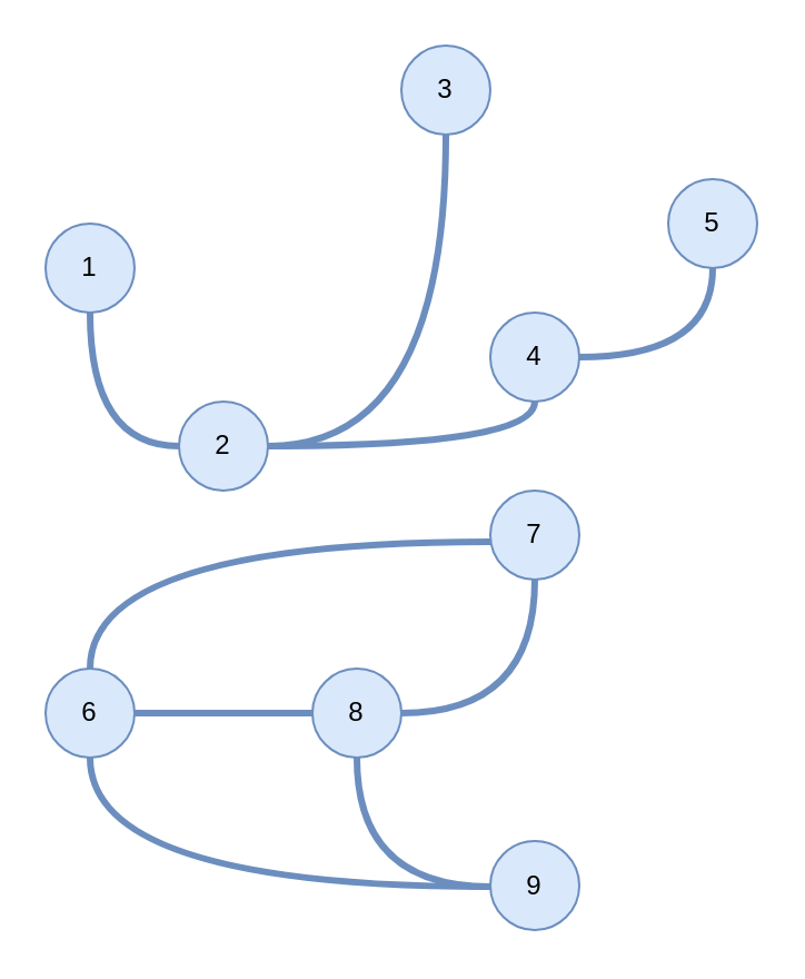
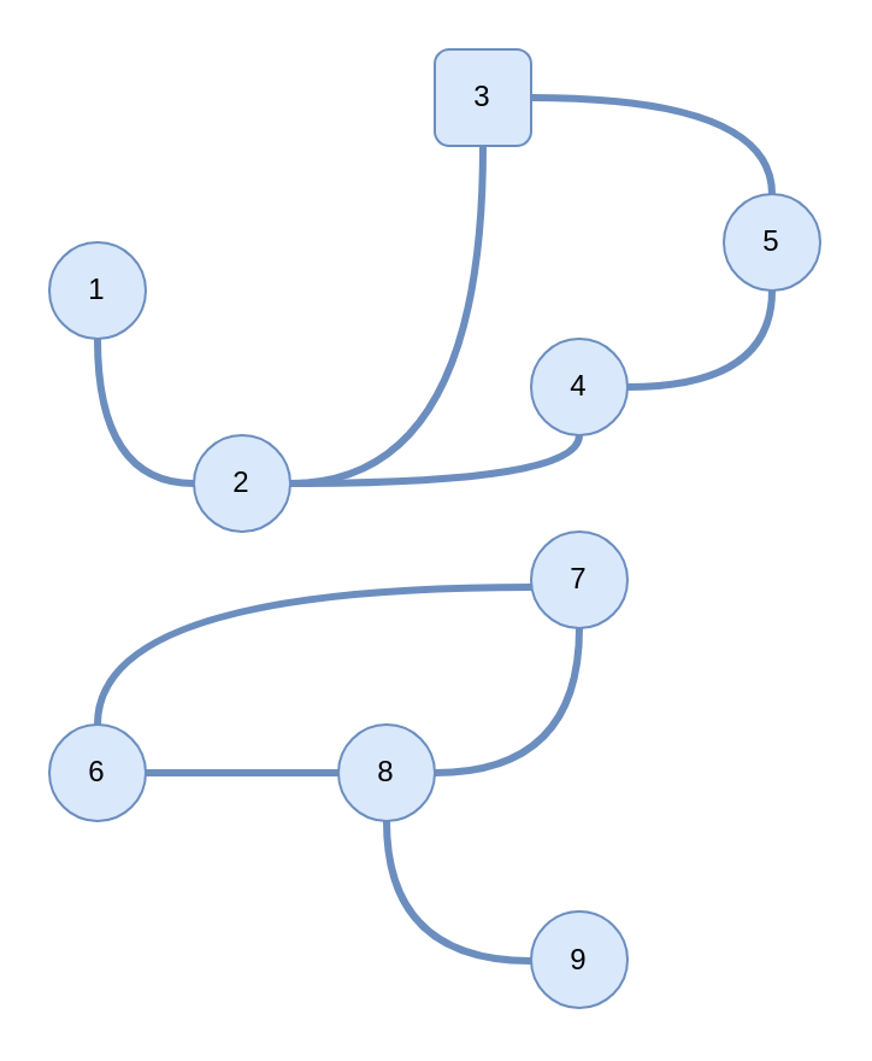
- <mxCell id="2" value="3" style="ellipse;whiteSpace=wrap;html=1;aspect=fixed;fillColor=#dae8fc;strokeColor=#6c8ebf;" parent="1" vertex="1"><mxGeometry x="180" y="20" width="40" height="40" as="geometry" /></mxCell>
+ <mxCell id="2" value="3" style="whiteSpace=wrap;html=1;aspect=fixed;fillColor=#dae8fc;strokeColor=#6c8ebf;rounded=1;" parent="1" vertex="1"><mxGeometry x="180" y="20" width="40" height="40" as="geometry" /></mxCell>
+ <mxCell id="11" value="" style="endArrow=none;html=1;edgeStyle=orthogonalEdgeStyle;curved=1;strokeWidth=3;fillColor=#dae8fc;strokeColor=#6c8ebf;" parent="1" source="2" target="4" edge="1"><mxGeometry width="50" height="50" relative="1" as="geometry"><mxPoint x="500" y="180" as="sourcePoint" /><mxPoint x="550" y="130" as="targetPoint" /><Array as="points"><mxPoint x="320" y="40" /></Array></mxGeometry></mxCell>
- <mxCell id="20" value="" style="endArrow=none;html=1;edgeStyle=orthogonalEdgeStyle;curved=1;strokeWidth=3;fillColor=#dae8fc;strokeColor=#6c8ebf;" edge="1" parent="1" source="9" target="10"><mxGeometry width="50" height="50" relative="1" as="geometry"><mxPoint x="70" y="330" as="sourcePoint" /><mxPoint x="150" y="330" as="targetPoint" /><Array as="points"><mxPoint x="40" y="398" /></Array></mxGeometry></mxCell>
